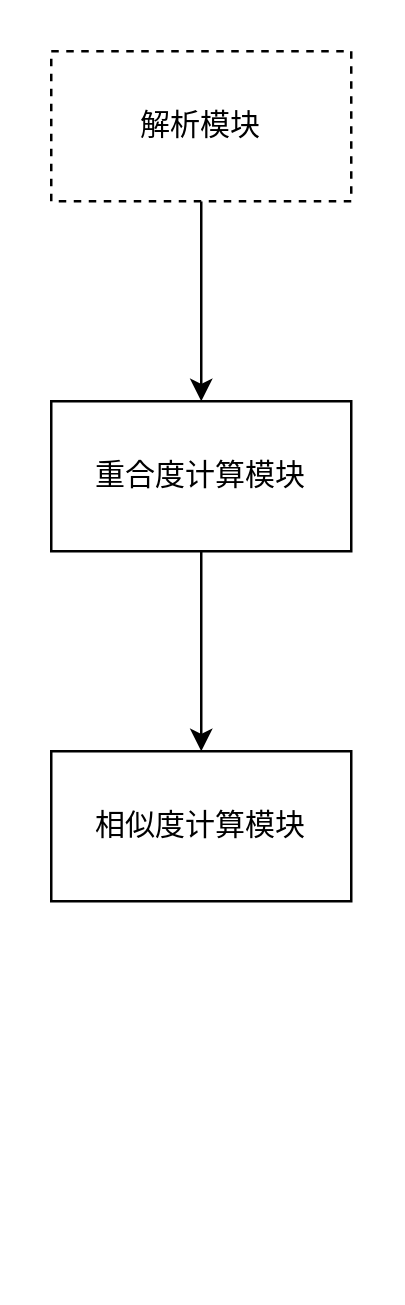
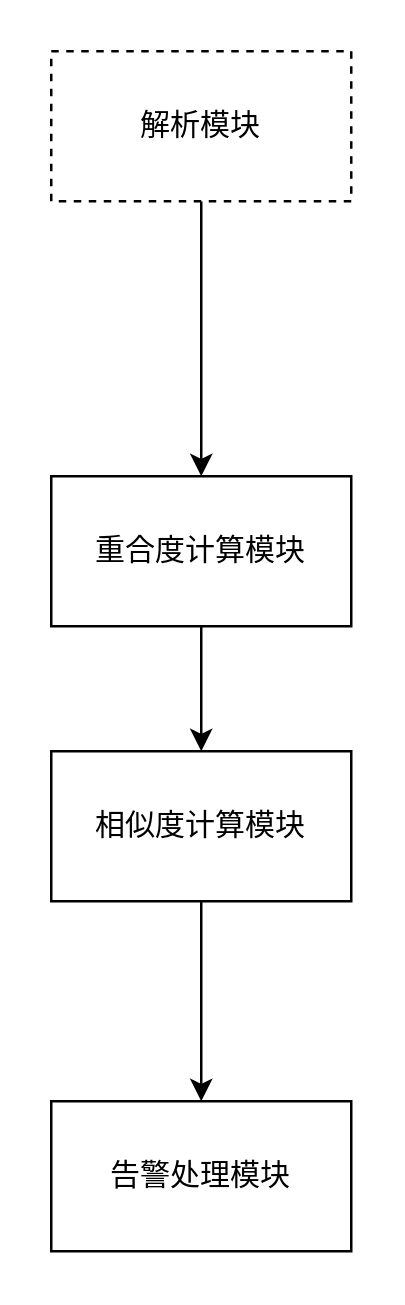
- <mxCell id="5" value="重合度计算模块" style="rounded=0;whiteSpace=wrap;html=1;" vertex="1" parent="1"><mxGeometry x="20" y="160" width="120" height="60" as="geometry" /></mxCell>
+ <mxCell id="5" value="重合度计算模块" style="rounded=0;whiteSpace=wrap;html=1;" vertex="1" parent="1"><mxGeometry x="20" y="190" width="120" height="60" as="geometry" /></mxCell>
+ <mxCell id="6" value="" style="edgeStyle=orthogonalEdgeStyle;rounded=0;orthogonalLoop=1;jettySize=auto;html=1;" edge="1" parent="1" source="7" target="8"><mxGeometry relative="1" as="geometry" /></mxCell>
+ <mxCell id="8" value="告警处理模块" style="rounded=0;whiteSpace=wrap;html=1;" vertex="1" parent="1"><mxGeometry x="20" y="440" width="120" height="60" as="geometry" /></mxCell>
